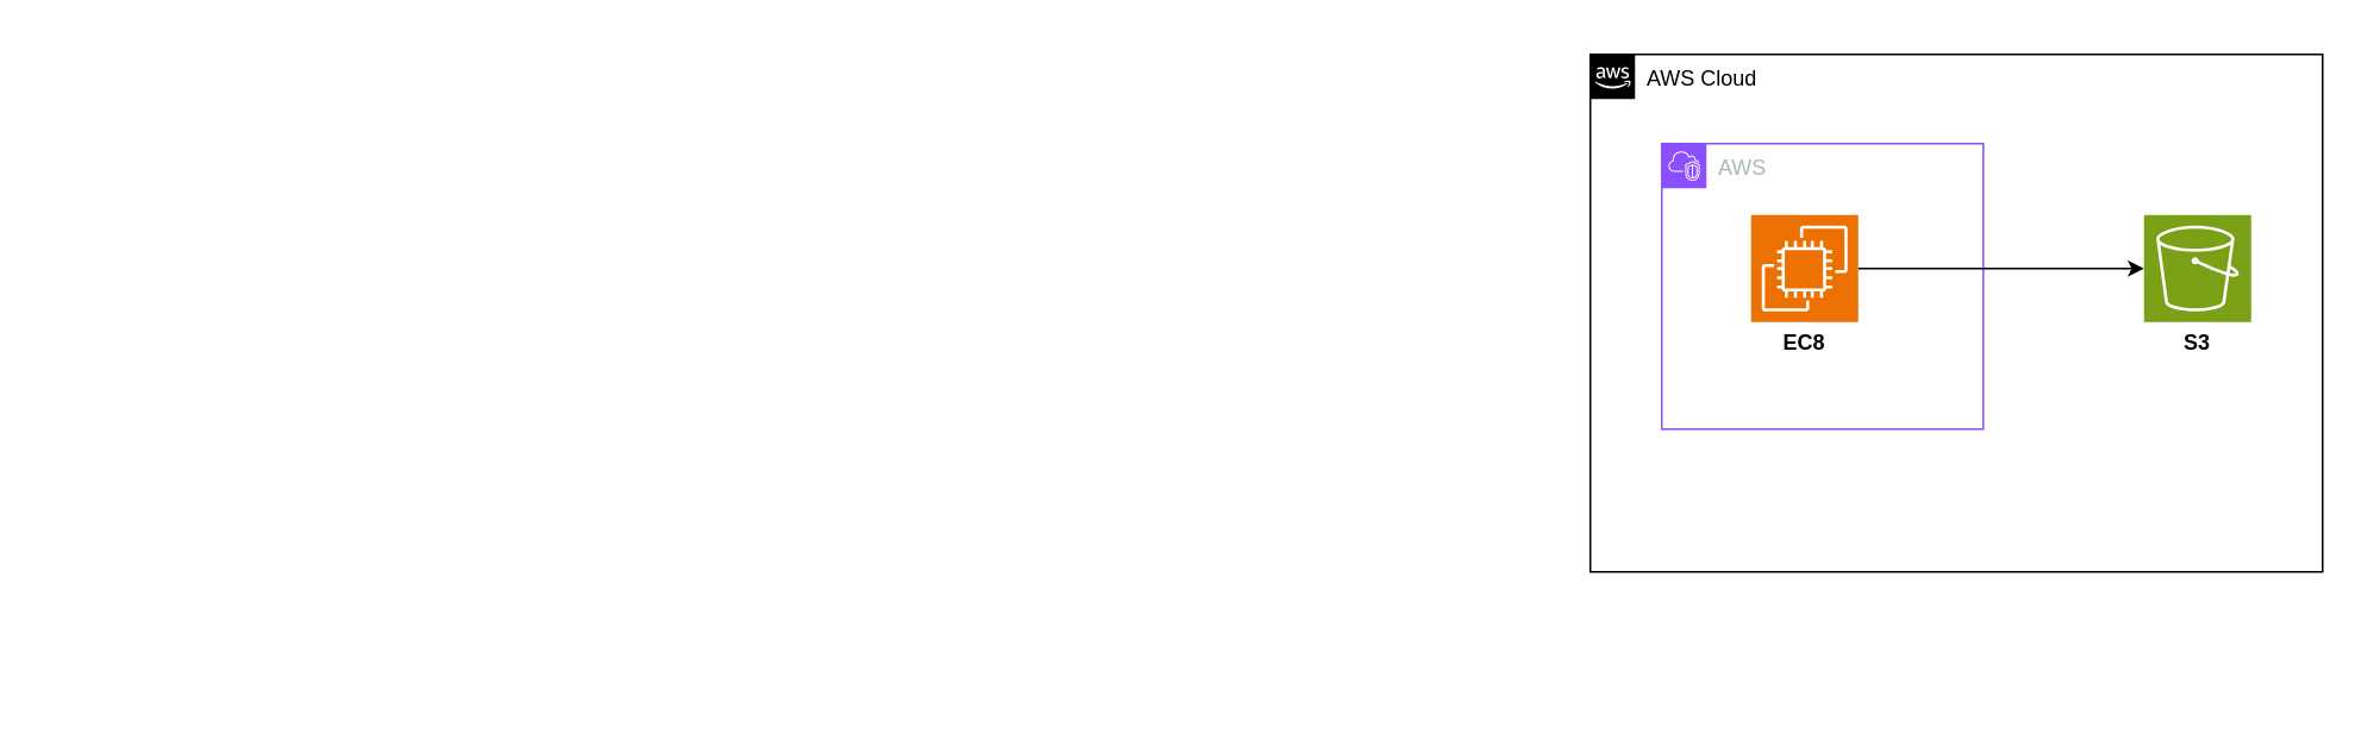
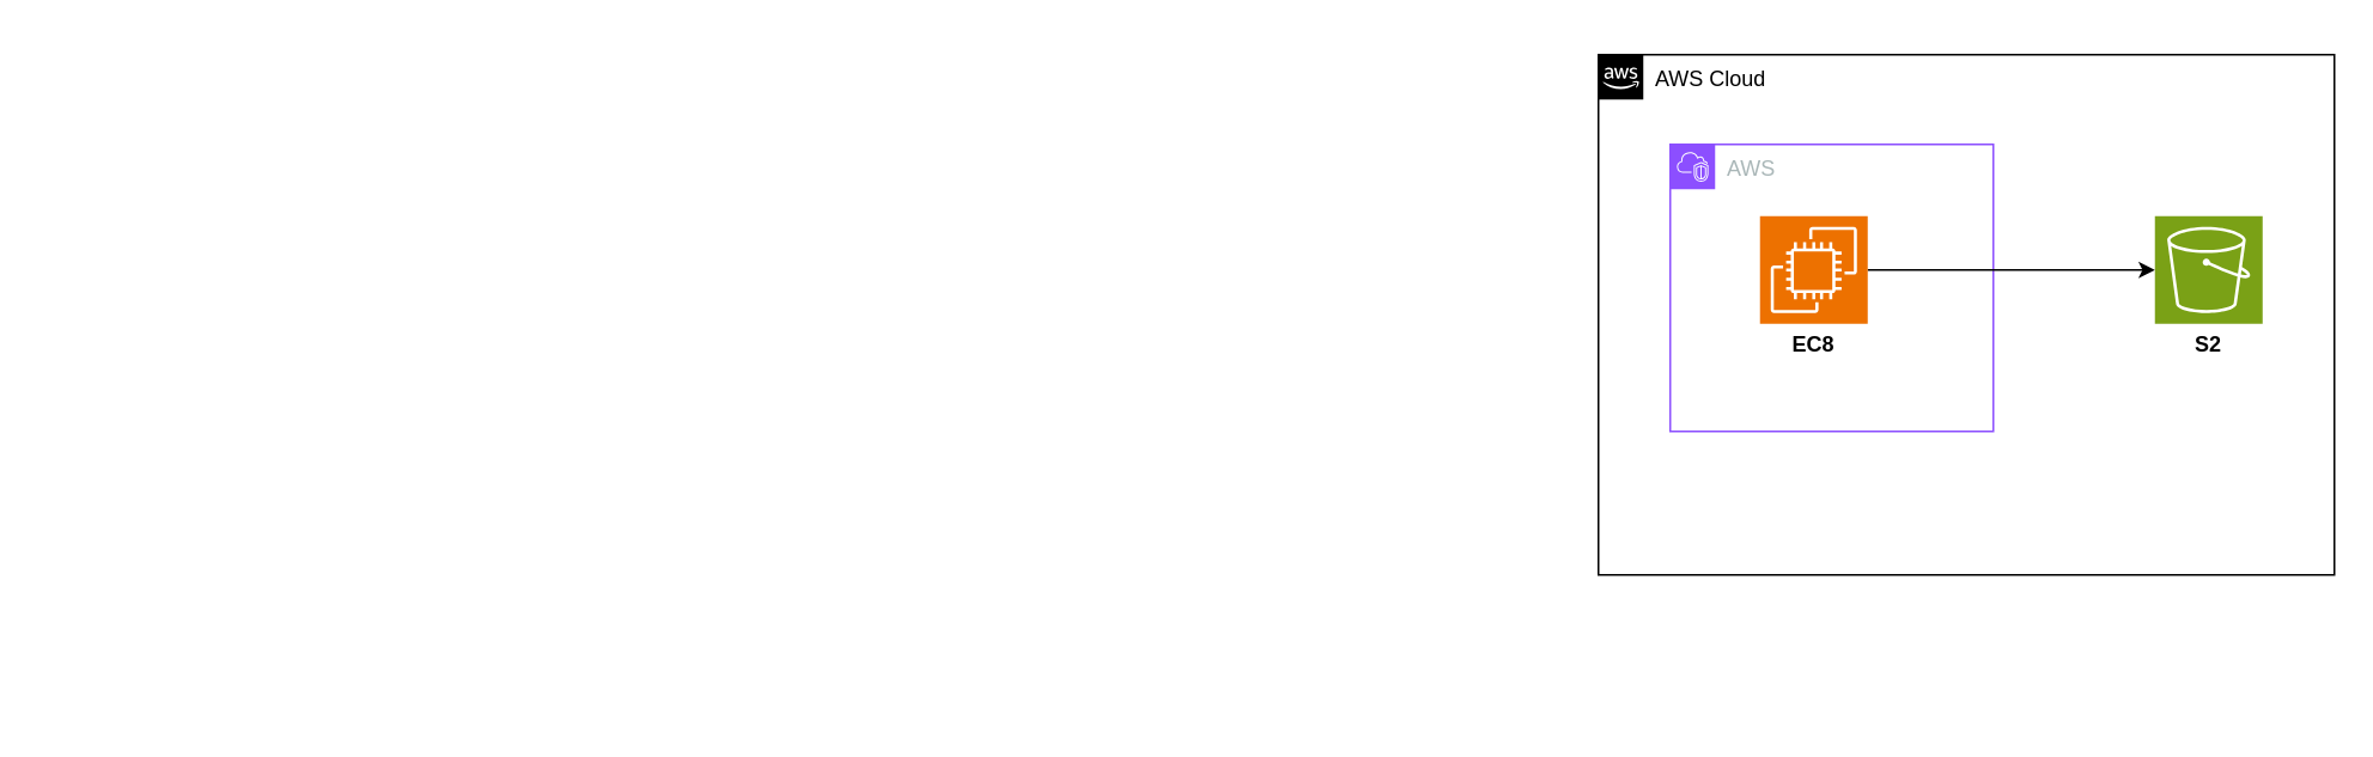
- <mxCell id="10" value="&lt;b&gt;S3&lt;/b&gt;" style="text;html=1;align=center;verticalAlign=middle;whiteSpace=wrap;rounded=0;fontColor=light-dark(#000000,#EDEDED);" vertex="1" parent="8"><mxGeometry y="57" width="60" height="30" as="geometry" /></mxCell>
+ <mxCell id="10" value="&lt;b&gt;S2&lt;/b&gt;" style="text;html=1;align=center;verticalAlign=middle;whiteSpace=wrap;rounded=0;fontColor=light-dark(#000000,#EDEDED);" vertex="1" parent="8"><mxGeometry y="57" width="60" height="30" as="geometry" /></mxCell>
